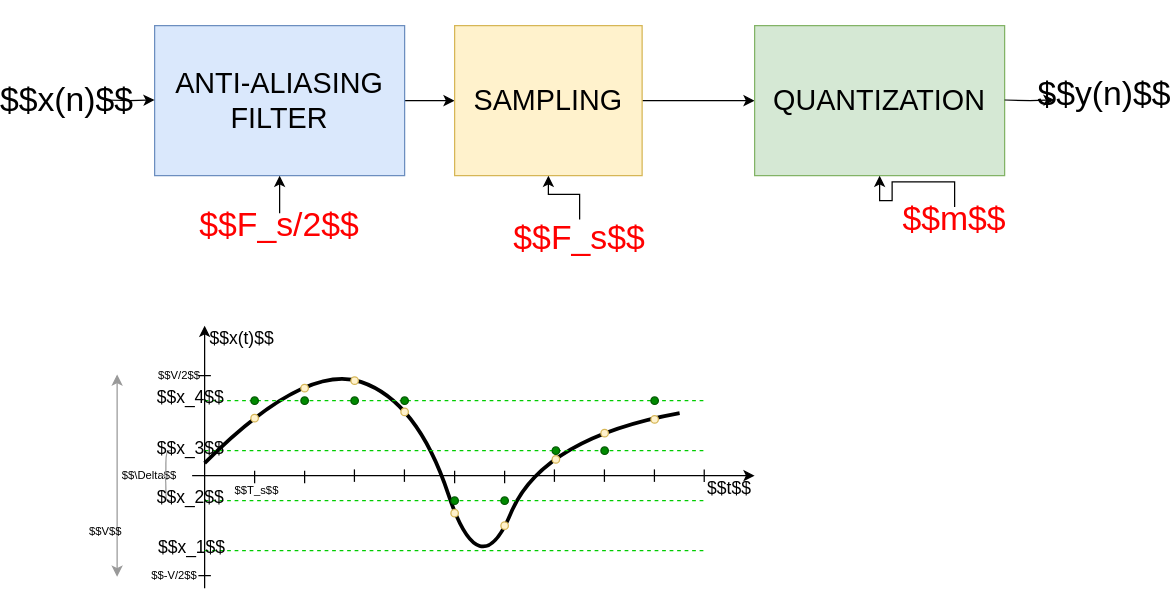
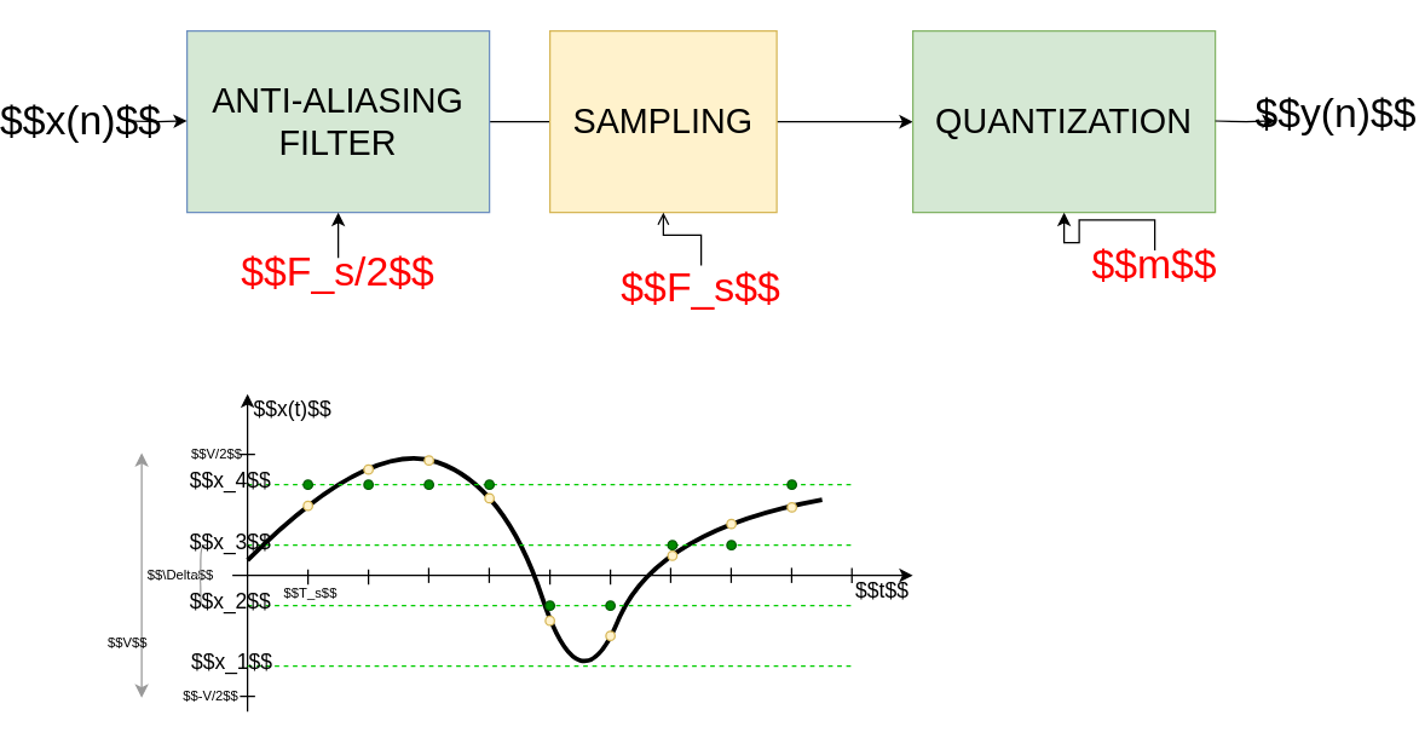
- <mxCell id="3" value="ANTI-ALIASING FILTER" style="rounded=0;whiteSpace=wrap;html=1;fontSize=23;fillColor=#dae8fc;strokeColor=#6c8ebf;" vertex="1" parent="1"><mxGeometry x="120" y="20" width="200" height="120" as="geometry" /></mxCell>
+ <mxCell id="3" value="ANTI-ALIASING FILTER" style="rounded=0;whiteSpace=wrap;html=1;fontSize=23;fillColor=#d5e8d4;strokeColor=#6c8ebf;" vertex="1" parent="1"><mxGeometry x="120" y="20" width="200" height="120" as="geometry" /></mxCell>
- <mxCell id="2" style="edgeStyle=orthogonalEdgeStyle;rounded=0;orthogonalLoop=1;jettySize=auto;html=1;exitX=1;exitY=0.5;exitDx=0;exitDy=0;entryX=0;entryY=0.5;entryDx=0;entryDy=0;" edge="1" parent="1" source="3" target="5"><mxGeometry relative="1" as="geometry" /></mxCell>
+ <mxCell id="2" style="edgeStyle=orthogonalEdgeStyle;rounded=0;orthogonalLoop=1;jettySize=auto;html=1;exitX=1;exitY=0.5;exitDx=0;exitDy=0;entryX=0;entryY=0.5;entryDx=0;entryDy=0;endArrow=none;" edge="1" parent="1" source="3" target="5"><mxGeometry relative="1" as="geometry" /></mxCell>
- <mxCell id="13" value="" style="edgeStyle=orthogonalEdgeStyle;rounded=0;orthogonalLoop=1;jettySize=auto;html=1;" edge="1" parent="1" source="14" target="5"><mxGeometry relative="1" as="geometry" /></mxCell>
+ <mxCell id="13" value="" style="edgeStyle=orthogonalEdgeStyle;rounded=0;orthogonalLoop=1;jettySize=auto;html=1;endArrow=open;" edge="1" parent="1" source="14" target="5"><mxGeometry relative="1" as="geometry" /></mxCell>
